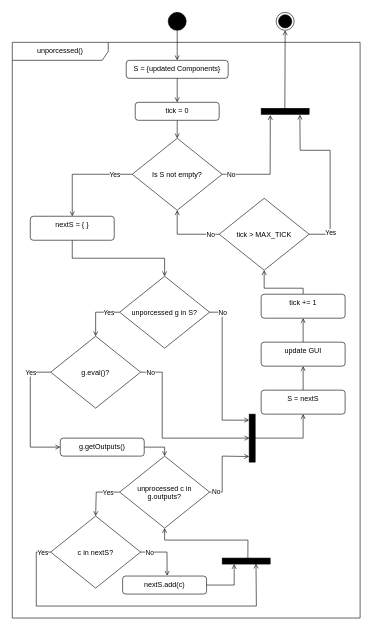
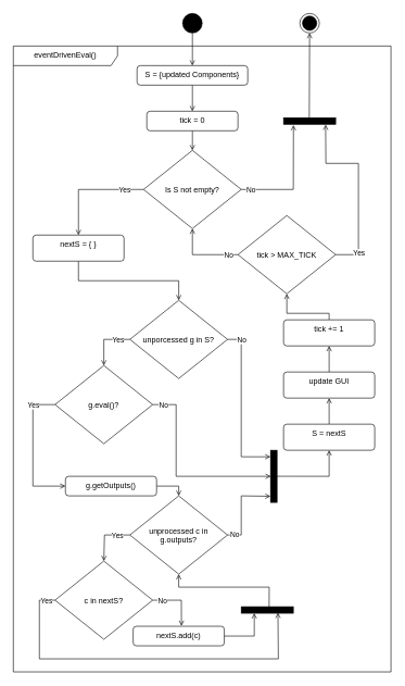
- <mxCell id="57" value="unporcessed()" style="shape=umlFrame;whiteSpace=wrap;html=1;pointerEvents=0;recursiveResize=0;container=1;collapsible=0;width=160;" parent="1" vertex="1"><mxGeometry x="20" y="70" width="580" height="960" as="geometry" /></mxCell>
+ <mxCell id="57" value="eventDrivenEval()" style="shape=umlFrame;whiteSpace=wrap;html=1;pointerEvents=0;recursiveResize=0;container=1;collapsible=0;width=160;" parent="1" vertex="1"><mxGeometry x="20" y="70" width="580" height="960" as="geometry" /></mxCell>
